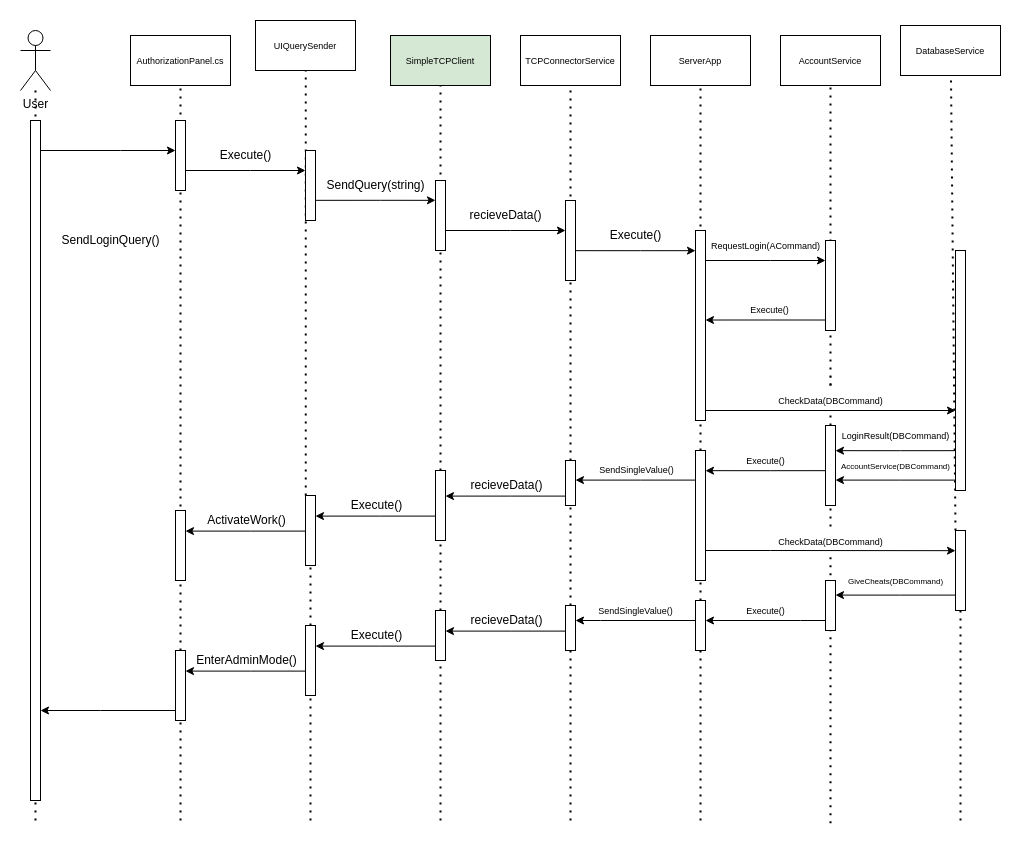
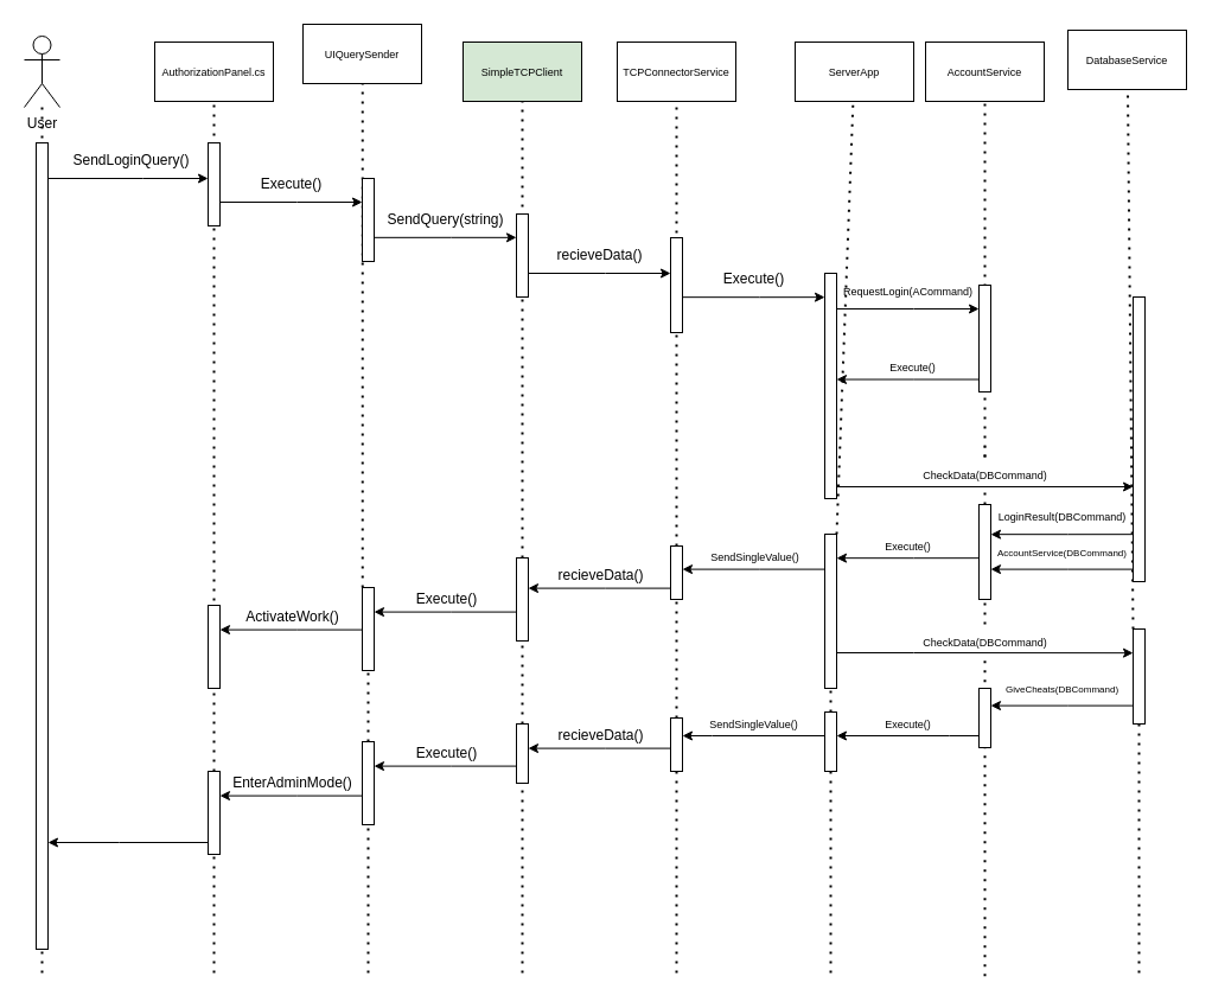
- <mxCell id="18" value="&lt;font style=&quot;font-size: 9px;&quot;&gt;ServerApp&lt;/font&gt;" style="rounded=0;whiteSpace=wrap;html=1;" parent="1" vertex="1"><mxGeometry x="650" y="35" width="100" height="50" as="geometry" /></mxCell>
+ <mxCell id="18" value="&lt;font style=&quot;font-size: 9px;&quot;&gt;ServerApp&lt;/font&gt;" style="rounded=0;whiteSpace=wrap;html=1;" parent="1" vertex="1"><mxGeometry x="670" y="35" width="100" height="50" as="geometry" /></mxCell>
- <mxCell id="29" value="SendLoginQuery()" style="text;html=1;align=center;verticalAlign=middle;resizable=0;points=[];autosize=1;strokeColor=none;fillColor=none;" parent="1" vertex="1"><mxGeometry x="50" y="225" width="120" height="30" as="geometry" /></mxCell>
+ <mxCell id="29" value="SendLoginQuery()" style="text;html=1;align=center;verticalAlign=middle;resizable=0;points=[];autosize=1;strokeColor=none;fillColor=none;" parent="1" vertex="1"><mxGeometry x="50" y="120" width="120" height="30" as="geometry" /></mxCell>
